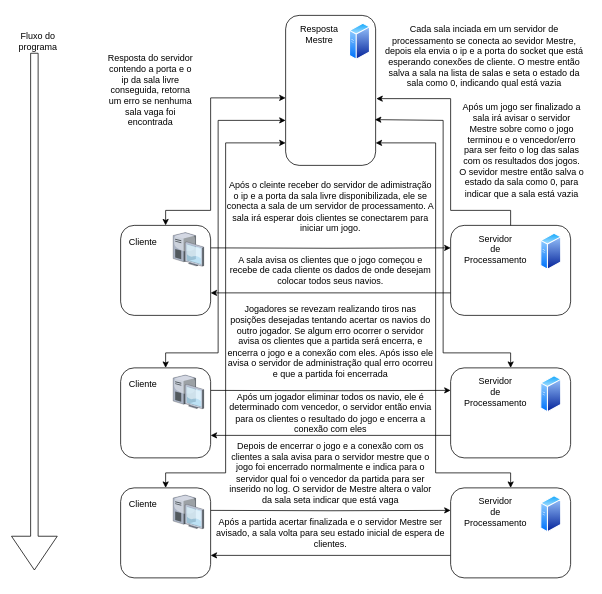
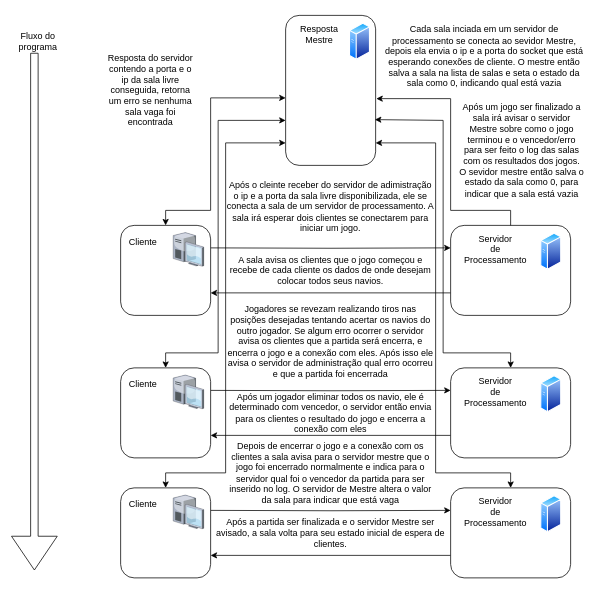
- <mxCell id="41" value="Depois de encerrar o jogo e a conexão com os clientes a sala avisa para o servidor mestre que o jogo foi encerrado normalmente e indica para o servidor qual foi o vencedor da partida para ser inserido no log. O servidor de Mestre altera o valor da sala seta indicar que está vaga" style="text;html=1;align=center;verticalAlign=middle;whiteSpace=wrap;rounded=0;" vertex="1" parent="1"><mxGeometry x="300" y="580" width="280" height="100" as="geometry" /></mxCell>
+ <mxCell id="41" value="Depois de encerrar o jogo e a conexão com os clientes a sala avisa para o servidor mestre que o jogo foi encerrado normalmente e indica para o servidor qual foi o vencedor da partida para ser inserido no log. O servidor de Mestre altera o valor da sala para indicar que está vaga" style="text;html=1;align=center;verticalAlign=middle;whiteSpace=wrap;rounded=0;" vertex="1" parent="1"><mxGeometry x="300" y="580" width="280" height="100" as="geometry" /></mxCell>
- <mxCell id="42" value="Após a partida acertar finalizada e o servidor Mestre ser avisado, a sala volta para seu estado inicial de espera de clientes." style="text;html=1;align=center;verticalAlign=middle;whiteSpace=wrap;rounded=0;" vertex="1" parent="1"><mxGeometry x="280" y="680" width="320" height="60" as="geometry" /></mxCell>
+ <mxCell id="42" value="Após a partida ser finalizada e o servidor Mestre ser avisado, a sala volta para seu estado inicial de espera de clientes." style="text;html=1;align=center;verticalAlign=middle;whiteSpace=wrap;rounded=0;" vertex="1" parent="1"><mxGeometry x="280" y="680" width="320" height="60" as="geometry" /></mxCell>
